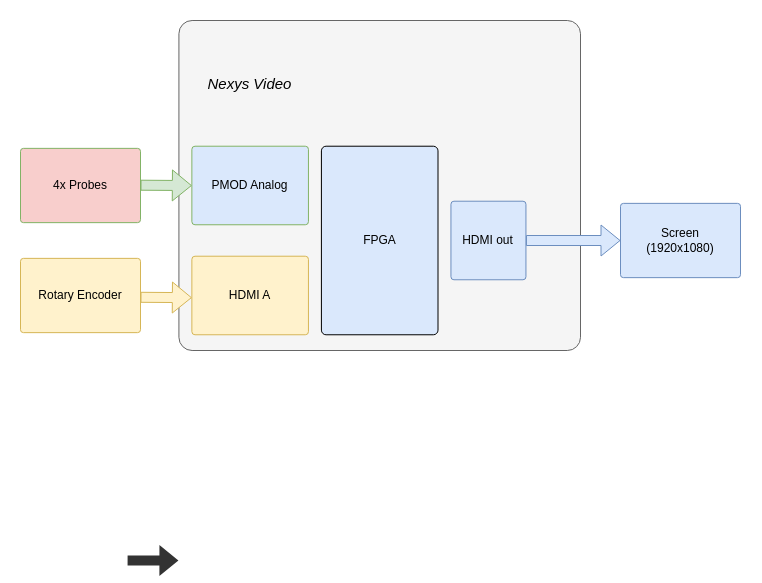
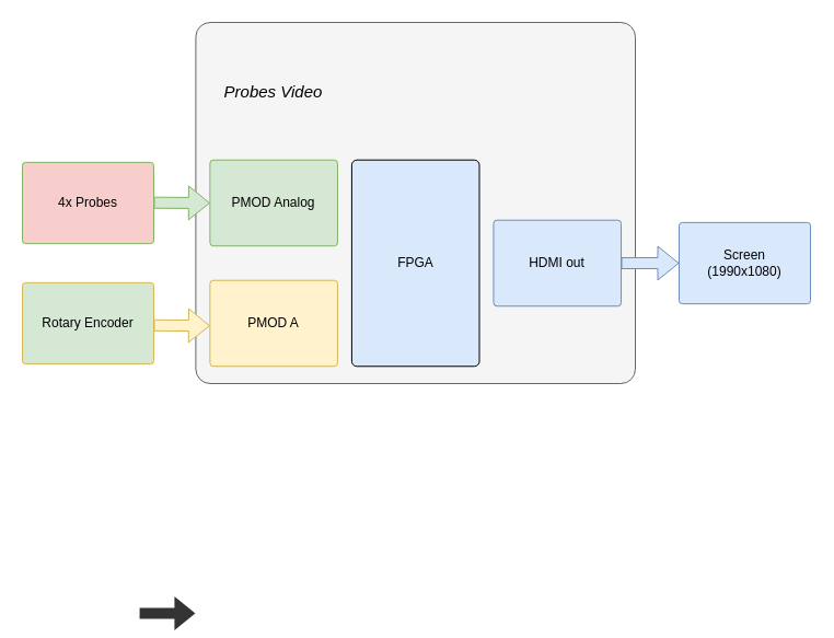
- <mxCell id="7" value="Nexys Video" style="rounded=0;whiteSpace=wrap;html=1;strokeColor=none;fillColor=none;fontSize=15;fontStyle=2" vertex="1" parent="1"><mxGeometry x="178.409" y="20" width="142.5" height="125.714" as="geometry" /></mxCell>
+ <mxCell id="7" value="Probes Video" style="rounded=0;whiteSpace=wrap;html=1;strokeColor=none;fillColor=none;fontSize=15;fontStyle=2" vertex="1" parent="1"><mxGeometry x="178.409" y="20" width="142.5" height="125.714" as="geometry" /></mxCell>
- <mxCell id="4" value="PMOD Analog" style="rounded=1;whiteSpace=wrap;html=1;arcSize=4;fillColor=#dae8fc;strokeColor=#82b366;" vertex="1" parent="1"><mxGeometry x="191.364" y="145.714" width="116.591" height="78.571" as="geometry" /></mxCell>
+ <mxCell id="4" value="PMOD Analog" style="rounded=1;whiteSpace=wrap;html=1;arcSize=4;fillColor=#d5e8d4;strokeColor=#82b366;" vertex="1" parent="1"><mxGeometry x="191.364" y="145.714" width="116.591" height="78.571" as="geometry" /></mxCell>
- <mxCell id="6" value="HDMI out" style="rounded=1;whiteSpace=wrap;html=1;arcSize=4;fillColor=#dae8fc;strokeColor=#6c8ebf;" vertex="1" parent="1"><mxGeometry x="450.455" y="200.714" width="75" height="78.571" as="geometry" /></mxCell>
+ <mxCell id="6" value="HDMI out" style="rounded=1;whiteSpace=wrap;html=1;arcSize=4;fillColor=#dae8fc;strokeColor=#6c8ebf;" vertex="1" parent="1"><mxGeometry x="450.455" y="200.714" width="116.591" height="78.571" as="geometry" /></mxCell>
- <mxCell id="13" value="Screen&lt;br&gt;(1920x1080)" style="rounded=1;whiteSpace=wrap;html=1;arcSize=4;fillColor=#dae8fc;strokeColor=#6c8ebf;" vertex="1" parent="1"><mxGeometry x="620" y="202.86" width="120" height="74.29" as="geometry" /></mxCell>
+ <mxCell id="13" value="Screen&lt;br&gt;(1990x1080)" style="rounded=1;whiteSpace=wrap;html=1;arcSize=4;fillColor=#dae8fc;strokeColor=#6c8ebf;" vertex="1" parent="1"><mxGeometry x="620" y="202.86" width="120" height="74.29" as="geometry" /></mxCell>
- <mxCell id="8" value="Rotary Encoder" style="rounded=1;whiteSpace=wrap;html=1;arcSize=4;fillColor=#fff2cc;strokeColor=#d6b656;" vertex="1" parent="1"><mxGeometry x="20" y="257.86" width="120" height="74.29" as="geometry" /></mxCell>
+ <mxCell id="8" value="Rotary Encoder" style="rounded=1;whiteSpace=wrap;html=1;arcSize=4;fillColor=#d5e8d4;strokeColor=#d6b656;" vertex="1" parent="1"><mxGeometry x="20" y="257.86" width="120" height="74.29" as="geometry" /></mxCell>
- <mxCell id="5" value="HDMI A" style="rounded=1;whiteSpace=wrap;html=1;arcSize=4;fillColor=#fff2cc;strokeColor=#d6b656;" vertex="1" parent="1"><mxGeometry x="191.364" y="255.714" width="116.591" height="78.571" as="geometry" /></mxCell>
+ <mxCell id="5" value="PMOD A" style="rounded=1;whiteSpace=wrap;html=1;arcSize=4;fillColor=#fff2cc;strokeColor=#d6b656;" vertex="1" parent="1"><mxGeometry x="191.364" y="255.714" width="116.591" height="78.571" as="geometry" /></mxCell>
